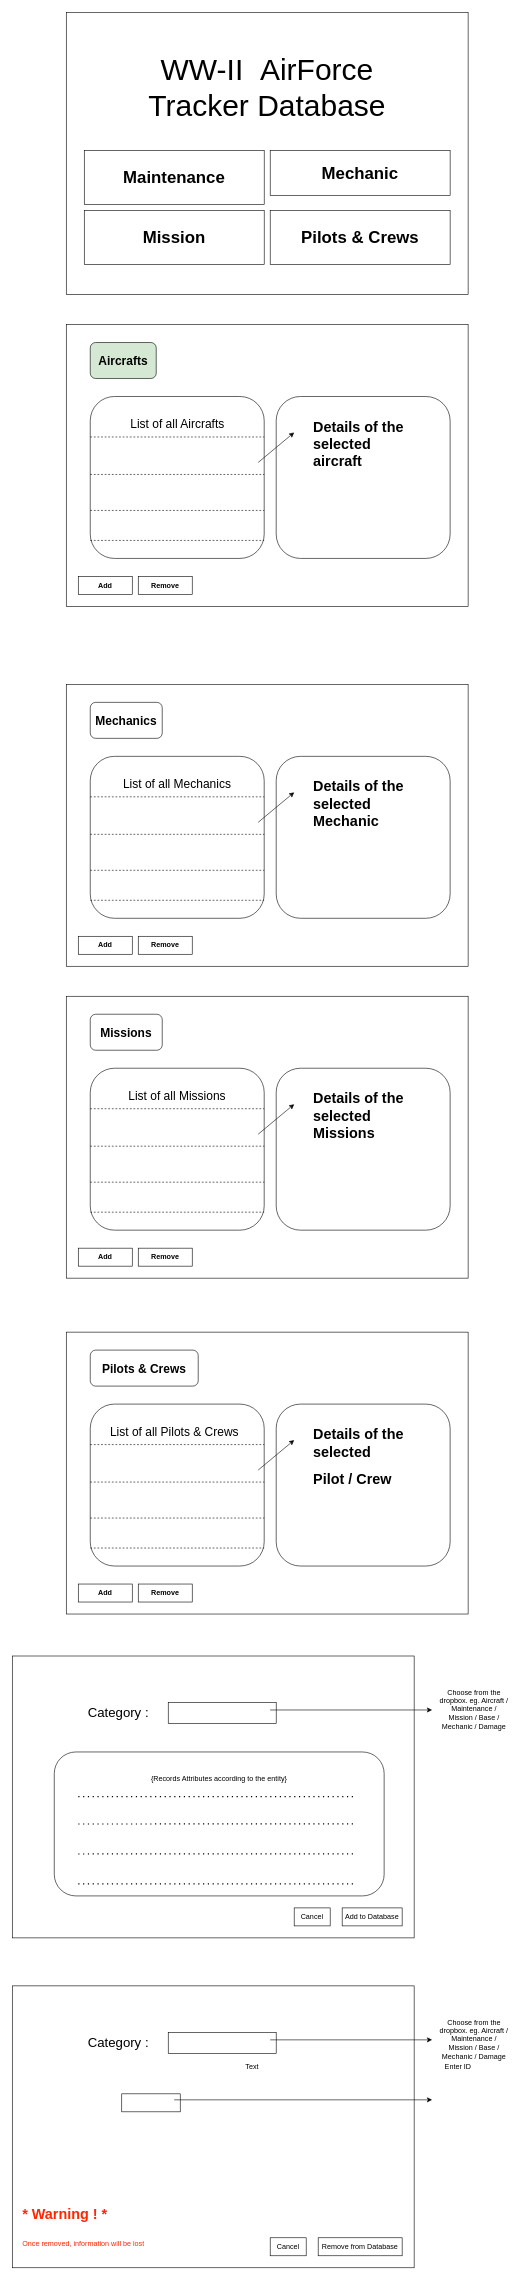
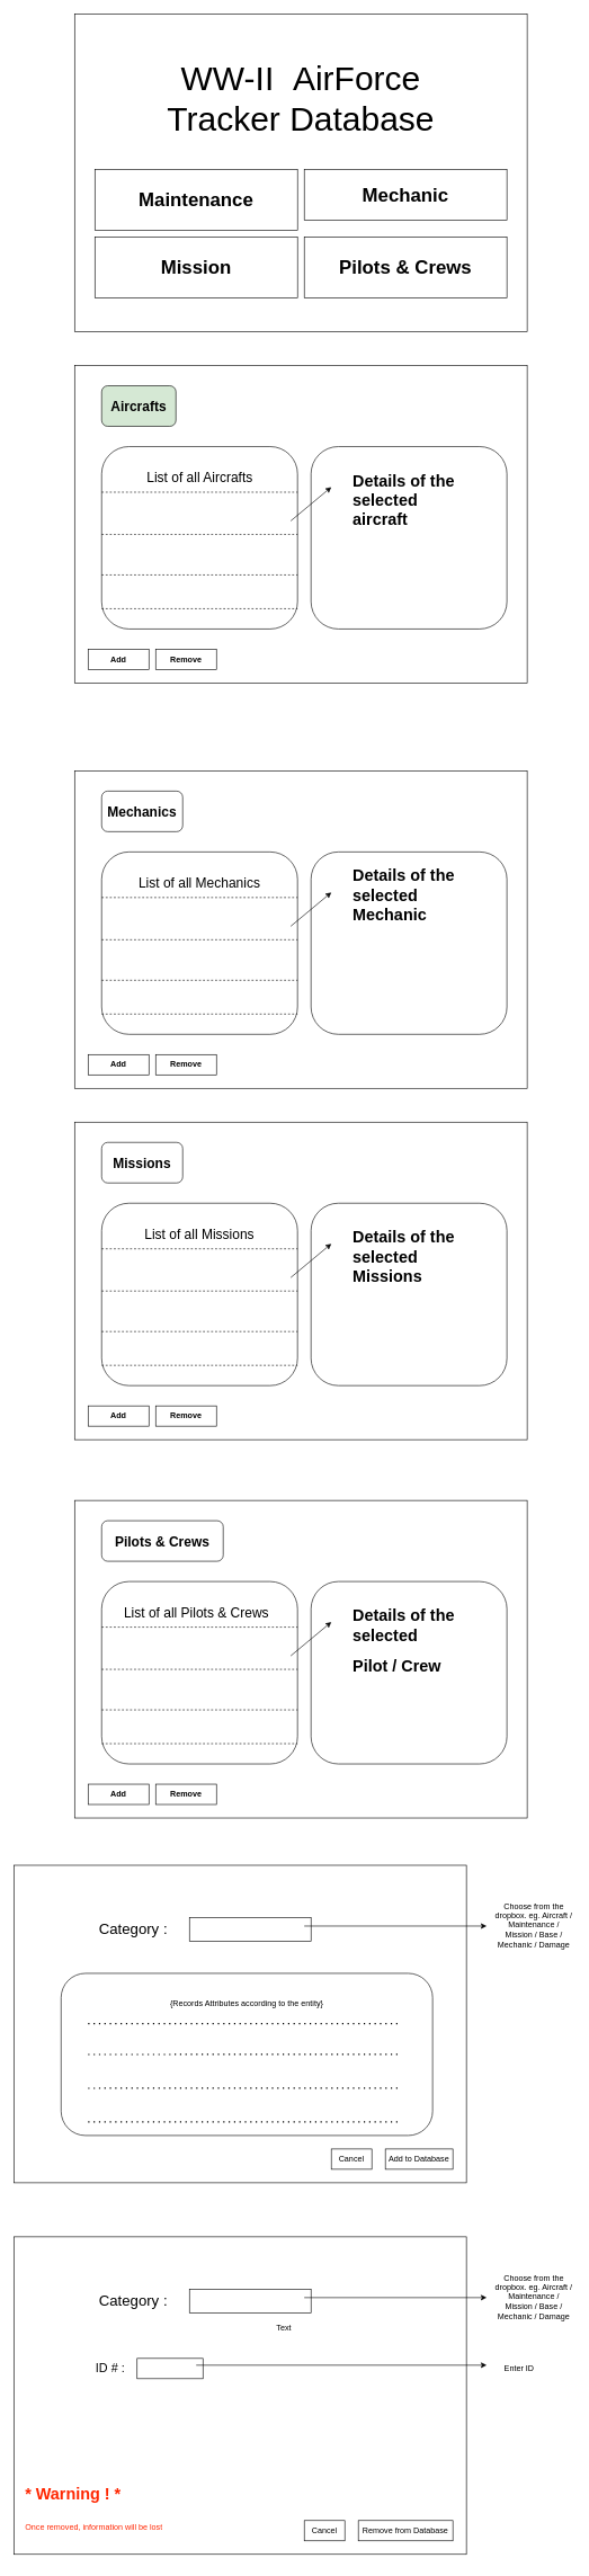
- <mxCell id="33" value="&lt;h1 style=&quot;margin-top: 0px;&quot;&gt;Details of the selected Mechanic&lt;/h1&gt;" style="text;html=1;whiteSpace=wrap;overflow=hidden;rounded=0;" vertex="1" parent="1"><mxGeometry x="520" y="1290" width="180" height="120" as="geometry" /></mxCell>
+ <mxCell id="33" value="&lt;h1 style=&quot;margin-top: 0px;&quot;&gt;Details of the selected Mechanic&lt;/h1&gt;" style="text;html=1;whiteSpace=wrap;overflow=hidden;rounded=0;" vertex="1" parent="1"><mxGeometry x="520" y="1275" width="180" height="120" as="geometry" /></mxCell>
- <mxCell id="83" value="Enter ID&amp;nbsp;" style="text;html=1;align=center;verticalAlign=middle;whiteSpace=wrap;rounded=0;" vertex="1" parent="1"><mxGeometry x="735" y="3430" width="60" height="30" as="geometry" /></mxCell>
+ <mxCell id="83" value="Enter ID&amp;nbsp;" style="text;html=1;align=center;verticalAlign=middle;whiteSpace=wrap;rounded=0;" vertex="1" parent="1"><mxGeometry x="740" y="3490" width="60" height="30" as="geometry" /></mxCell>
+ <mxCell id="80" value="&lt;font style=&quot;font-size: 18px;&quot;&gt;ID # :&lt;/font&gt;" style="text;html=1;align=center;verticalAlign=middle;whiteSpace=wrap;rounded=0;" vertex="1" parent="1"><mxGeometry x="122.5" y="3490" width="80" height="30" as="geometry" /></mxCell>
